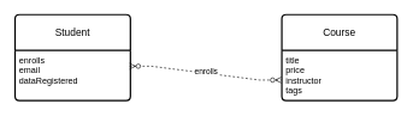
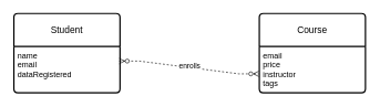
- <mxCell id="3" value="enrolls&lt;br&gt;email&lt;br&gt;dataRegistered" style="align=left;strokeColor=none;fillColor=none;spacingLeft=4;fontSize=12;verticalAlign=top;resizable=0;rotatable=0;part=1;html=1;" vertex="1" parent="2"><mxGeometry y="50" width="160" height="70" as="geometry" /></mxCell>
+ <mxCell id="3" value="name&lt;br&gt;email&lt;br&gt;dataRegistered" style="align=left;strokeColor=none;fillColor=none;spacingLeft=4;fontSize=12;verticalAlign=top;resizable=0;rotatable=0;part=1;html=1;" vertex="1" parent="2"><mxGeometry y="50" width="160" height="70" as="geometry" /></mxCell>
- <mxCell id="5" value="title&lt;br&gt;price&lt;br&gt;instructor&lt;br&gt;tags" style="align=left;strokeColor=none;fillColor=none;spacingLeft=4;fontSize=12;verticalAlign=top;resizable=0;rotatable=0;part=1;html=1;" vertex="1" parent="4"><mxGeometry y="50" width="160" height="70" as="geometry" /></mxCell>
+ <mxCell id="5" value="email&lt;br&gt;price&lt;br&gt;instructor&lt;br&gt;tags" style="align=left;strokeColor=none;fillColor=none;spacingLeft=4;fontSize=12;verticalAlign=top;resizable=0;rotatable=0;part=1;html=1;" vertex="1" parent="4"><mxGeometry y="50" width="160" height="70" as="geometry" /></mxCell>
